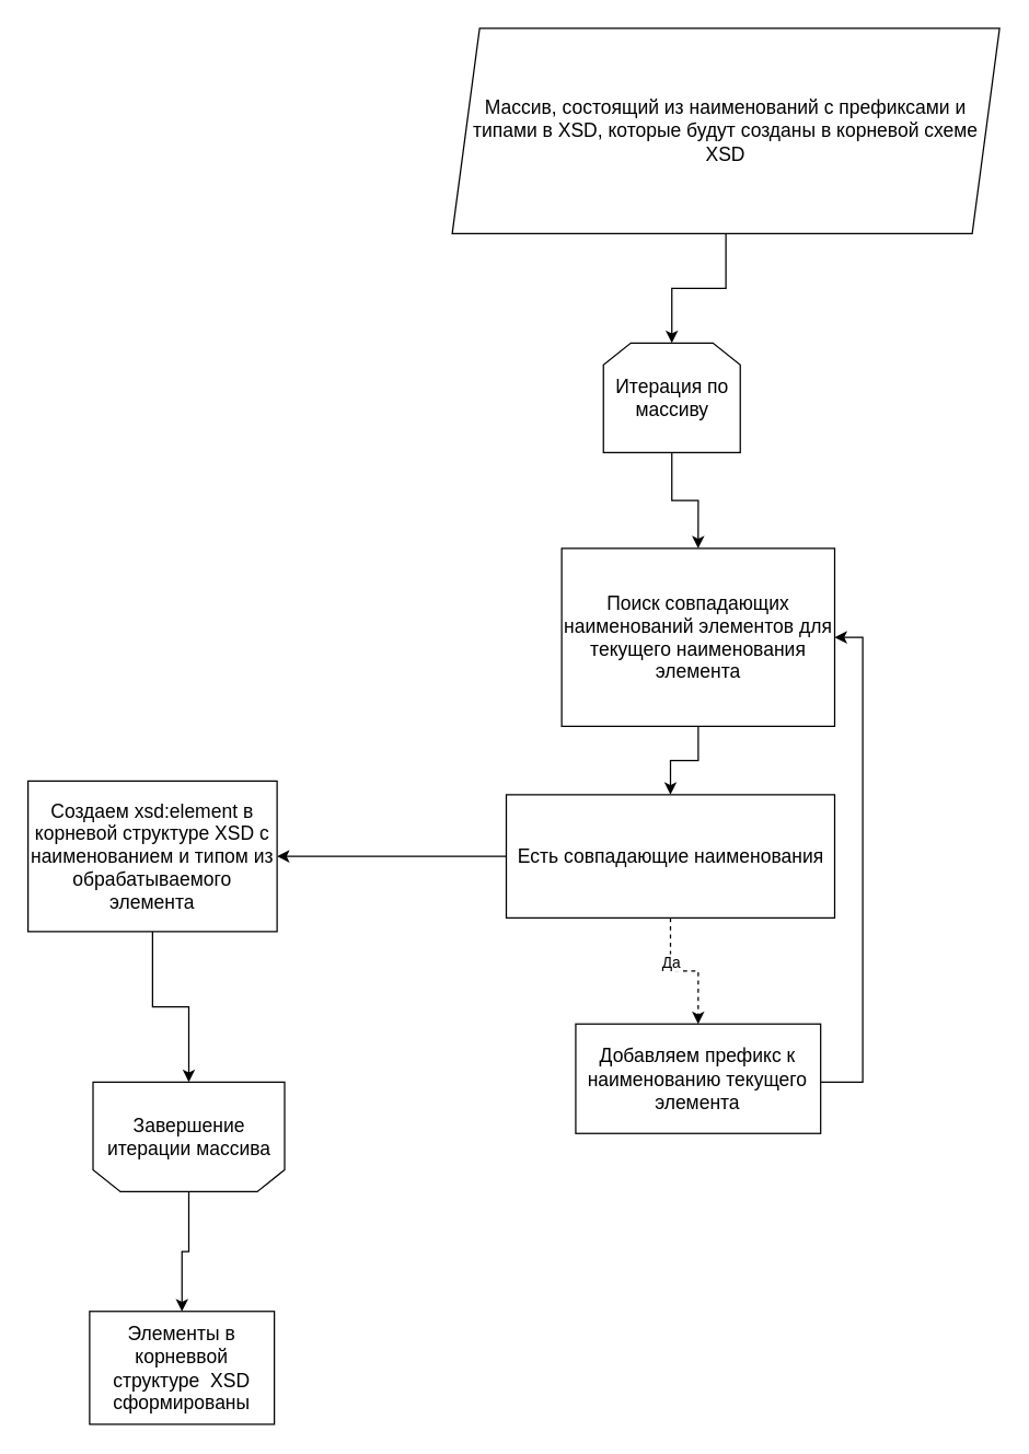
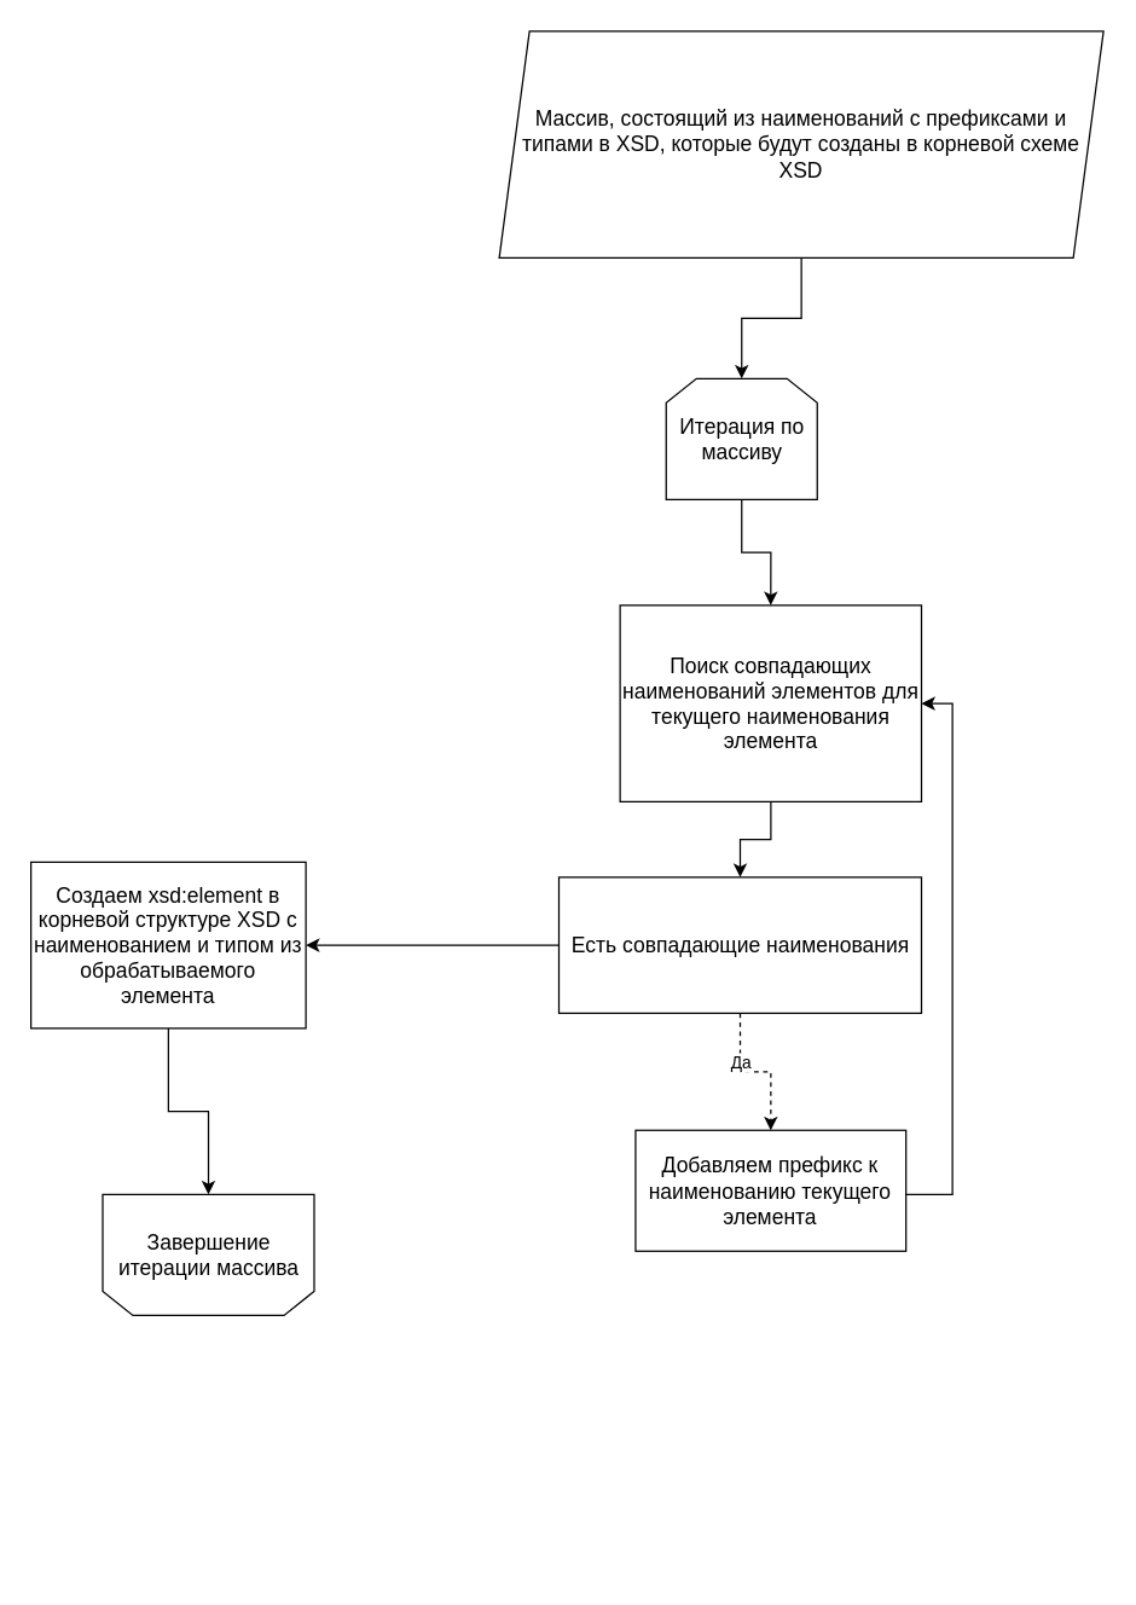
- <mxCell id="16" style="edgeStyle=orthogonalEdgeStyle;rounded=0;orthogonalLoop=1;jettySize=auto;html=1;entryX=0.5;entryY=0;entryDx=0;entryDy=0;fontSize=14;" edge="1" parent="1" source="17" target="18"><mxGeometry relative="1" as="geometry" /></mxCell>
- <mxCell id="18" value="Элементы в корневвой структуре&amp;nbsp; XSD сформированы" style="rounded=0;whiteSpace=wrap;html=1;fontSize=14;" vertex="1" parent="1"><mxGeometry x="65" y="957.5" width="135" height="82.5" as="geometry" /></mxCell>
